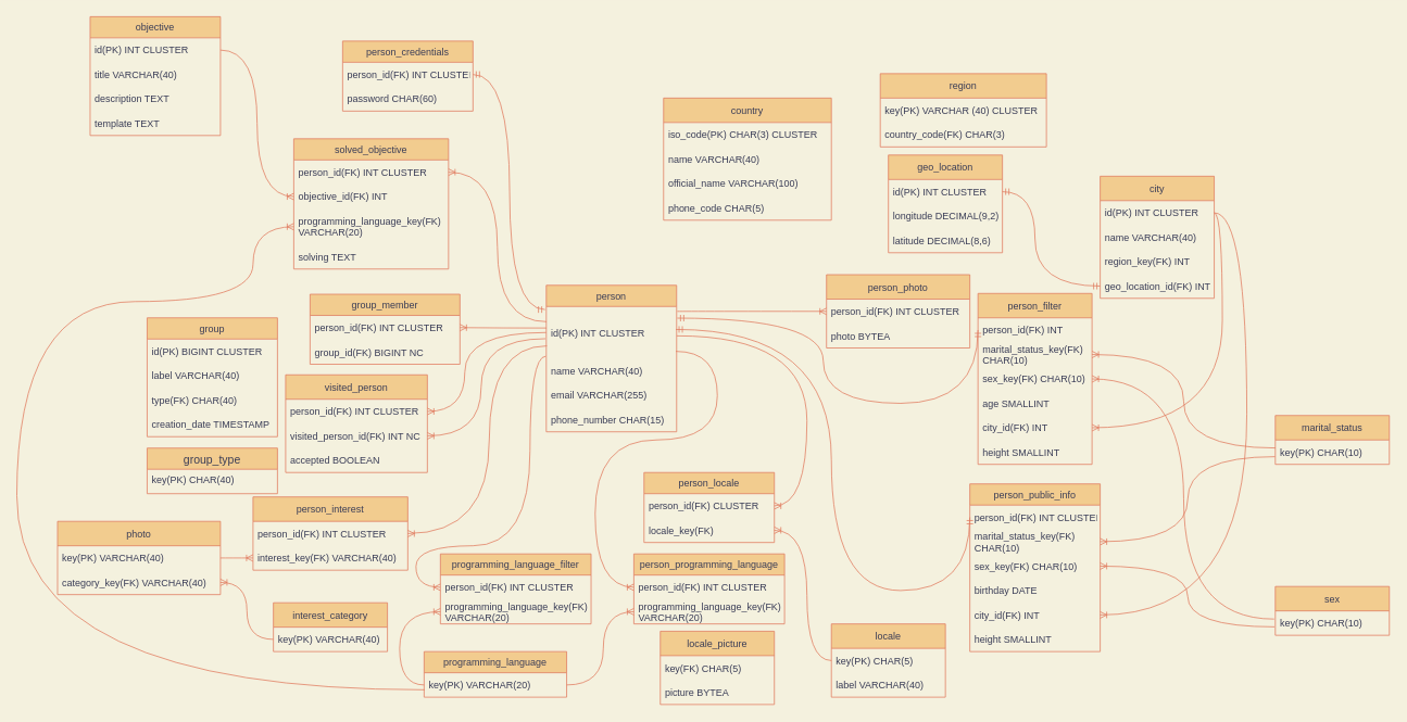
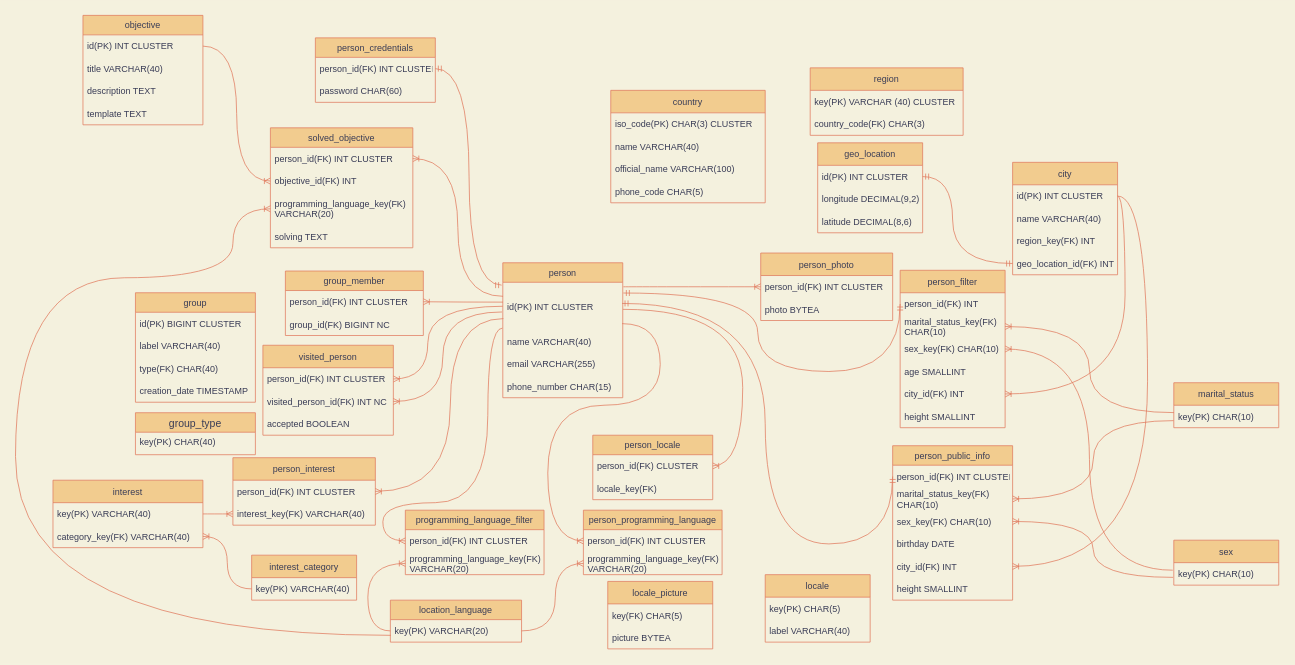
- <mxCell id="66" value="photo" style="swimlane;fontStyle=0;childLayout=stackLayout;horizontal=1;startSize=30;horizontalStack=0;resizeParent=1;resizeParentMax=0;resizeLast=0;collapsible=1;marginBottom=0;rounded=0;sketch=0;fontColor=#393C56;strokeColor=#E07A5F;fillColor=#F2CC8F;verticalAlign=middle;align=center;" parent="1" vertex="1"><mxGeometry x="70" y="640" width="200" height="90" as="geometry" /></mxCell>
+ <mxCell id="66" value="interest" style="swimlane;fontStyle=0;childLayout=stackLayout;horizontal=1;startSize=30;horizontalStack=0;resizeParent=1;resizeParentMax=0;resizeLast=0;collapsible=1;marginBottom=0;rounded=0;sketch=0;fontColor=#393C56;strokeColor=#E07A5F;fillColor=#F2CC8F;verticalAlign=middle;align=center;" parent="1" vertex="1"><mxGeometry x="70" y="640" width="200" height="90" as="geometry" /></mxCell>
- <mxCell id="92" value="" style="fontSize=12;html=1;endArrow=ERoneToMany;rounded=0;sketch=0;fontColor=#393C56;strokeColor=#E07A5F;fillColor=#F2CC8F;exitX=0;exitY=0.5;exitDx=0;exitDy=0;entryX=1;entryY=0.5;entryDx=0;entryDy=0;verticalAlign=middle;align=left;edgeStyle=orthogonalEdgeStyle;curved=1;labelBackgroundColor=#F4F1DE;" parent="1" source="36" target="87" edge="1"><mxGeometry width="100" height="100" relative="1" as="geometry"><mxPoint x="620" y="600" as="sourcePoint" /><mxPoint x="720" y="500" as="targetPoint" /><Array as="points"><mxPoint x="990" y="811" /><mxPoint x="990" y="651" /></Array></mxGeometry></mxCell>
- <mxCell id="107" value="programming_language" style="swimlane;fontStyle=0;childLayout=stackLayout;horizontal=1;startSize=26;horizontalStack=0;resizeParent=1;resizeParentMax=0;resizeLast=0;collapsible=1;marginBottom=0;align=center;fontSize=12;fillColor=#F2CC8F;strokeColor=#E07A5F;fontColor=#393C56;verticalAlign=middle;" parent="1" vertex="1"><mxGeometry x="520" y="800" width="175" height="56" as="geometry" /></mxCell>
+ <mxCell id="107" value="location_language" style="swimlane;fontStyle=0;childLayout=stackLayout;horizontal=1;startSize=26;horizontalStack=0;resizeParent=1;resizeParentMax=0;resizeLast=0;collapsible=1;marginBottom=0;align=center;fontSize=12;fillColor=#F2CC8F;strokeColor=#E07A5F;fontColor=#393C56;verticalAlign=middle;" parent="1" vertex="1"><mxGeometry x="520" y="800" width="175" height="56" as="geometry" /></mxCell>
